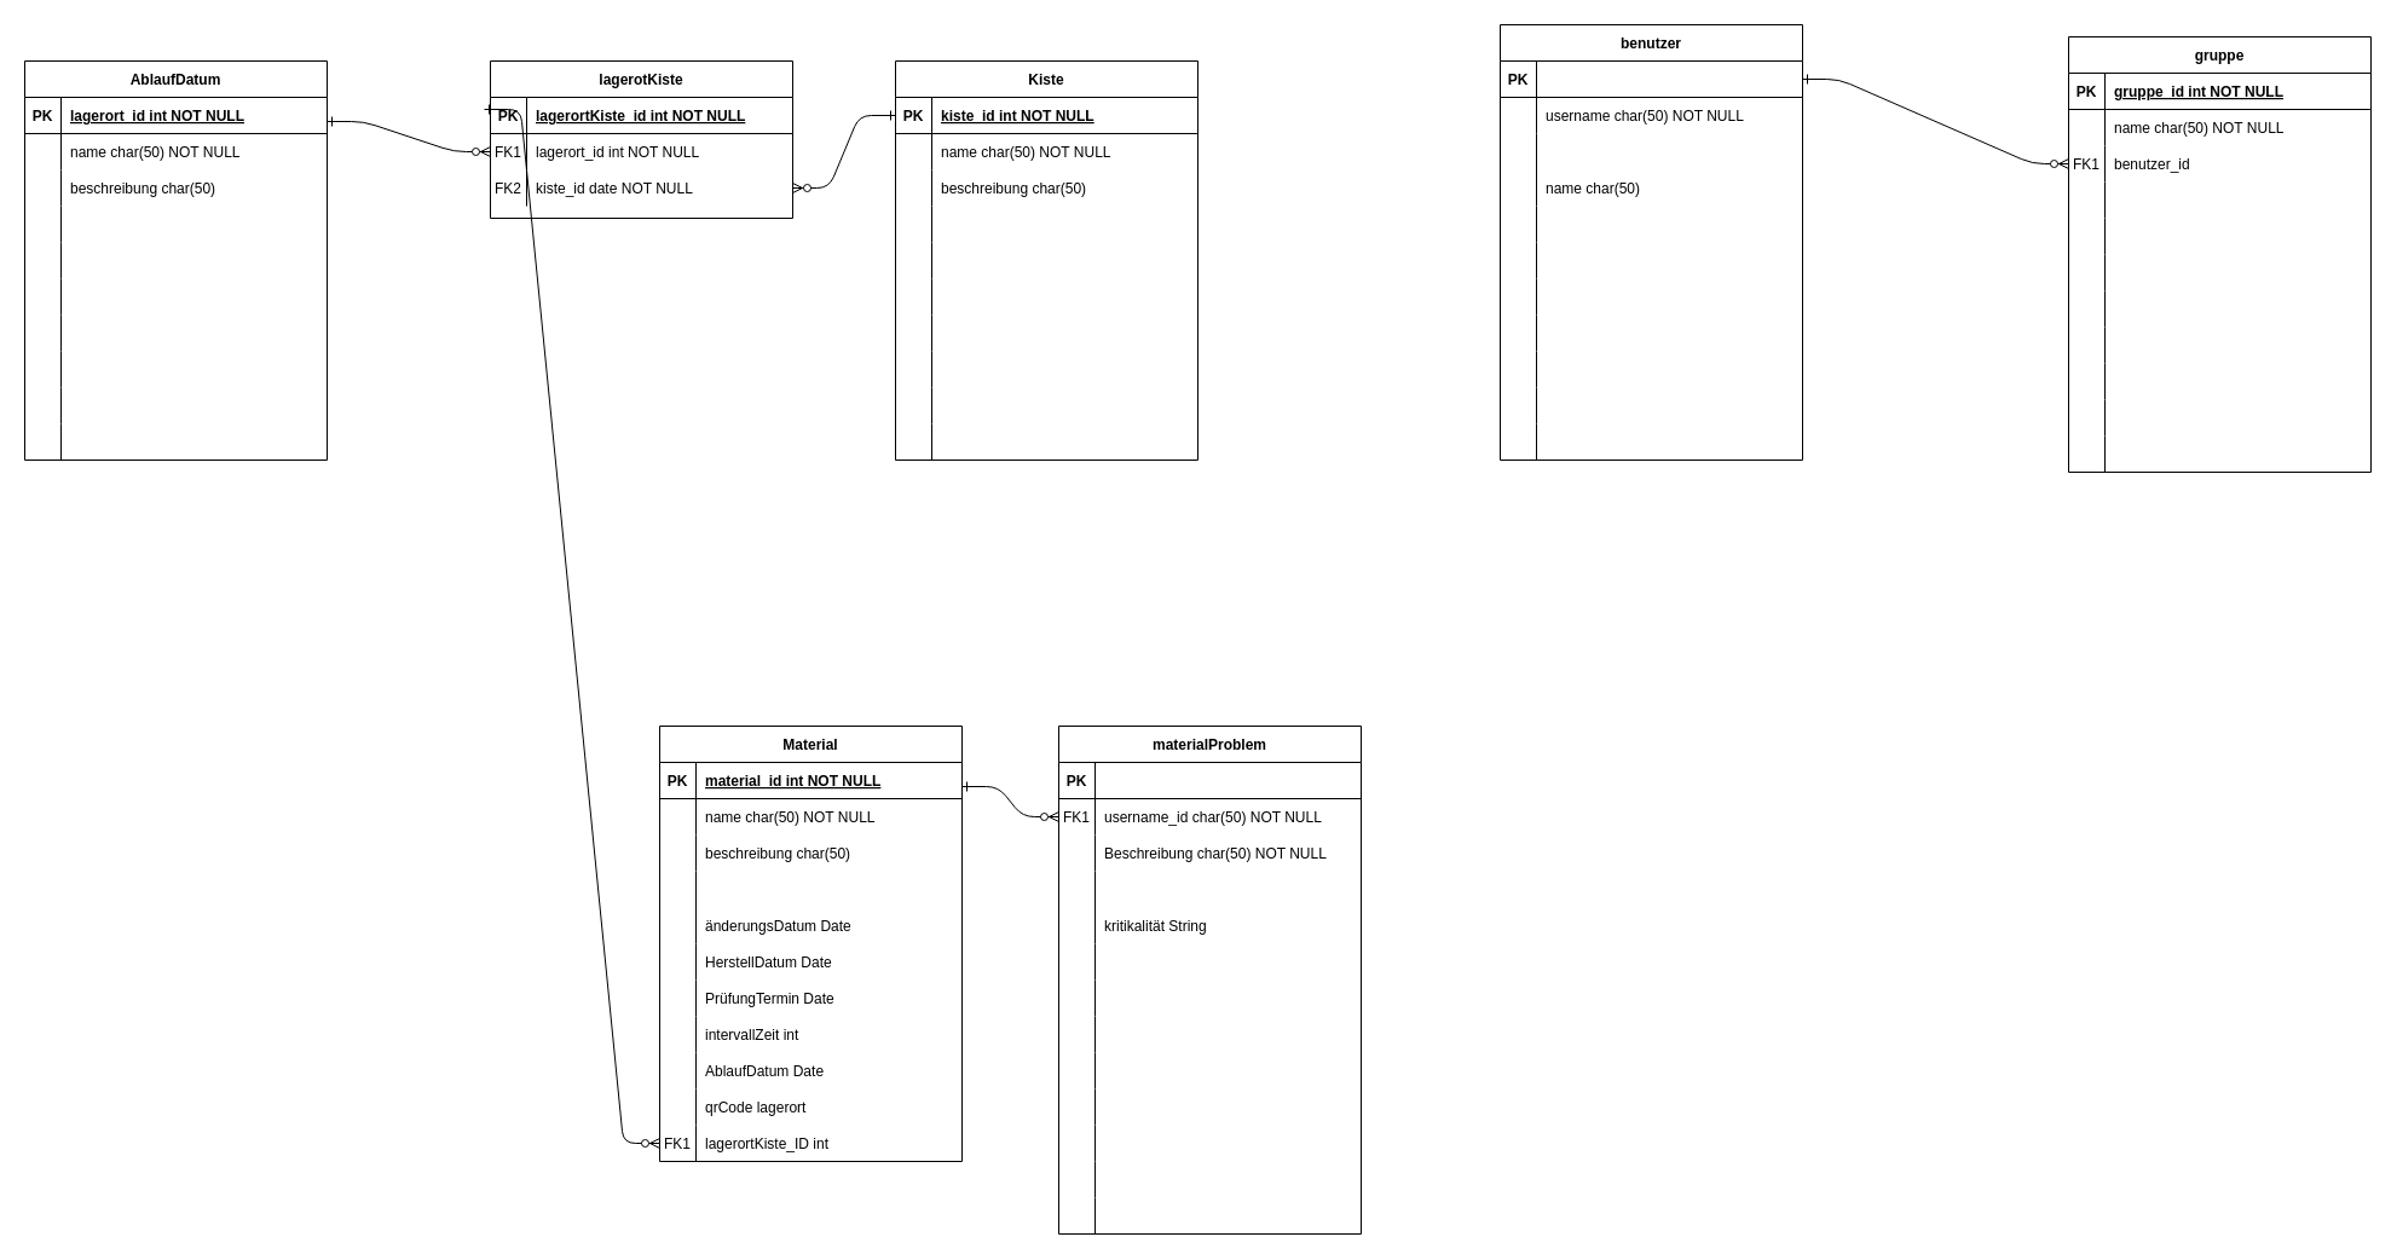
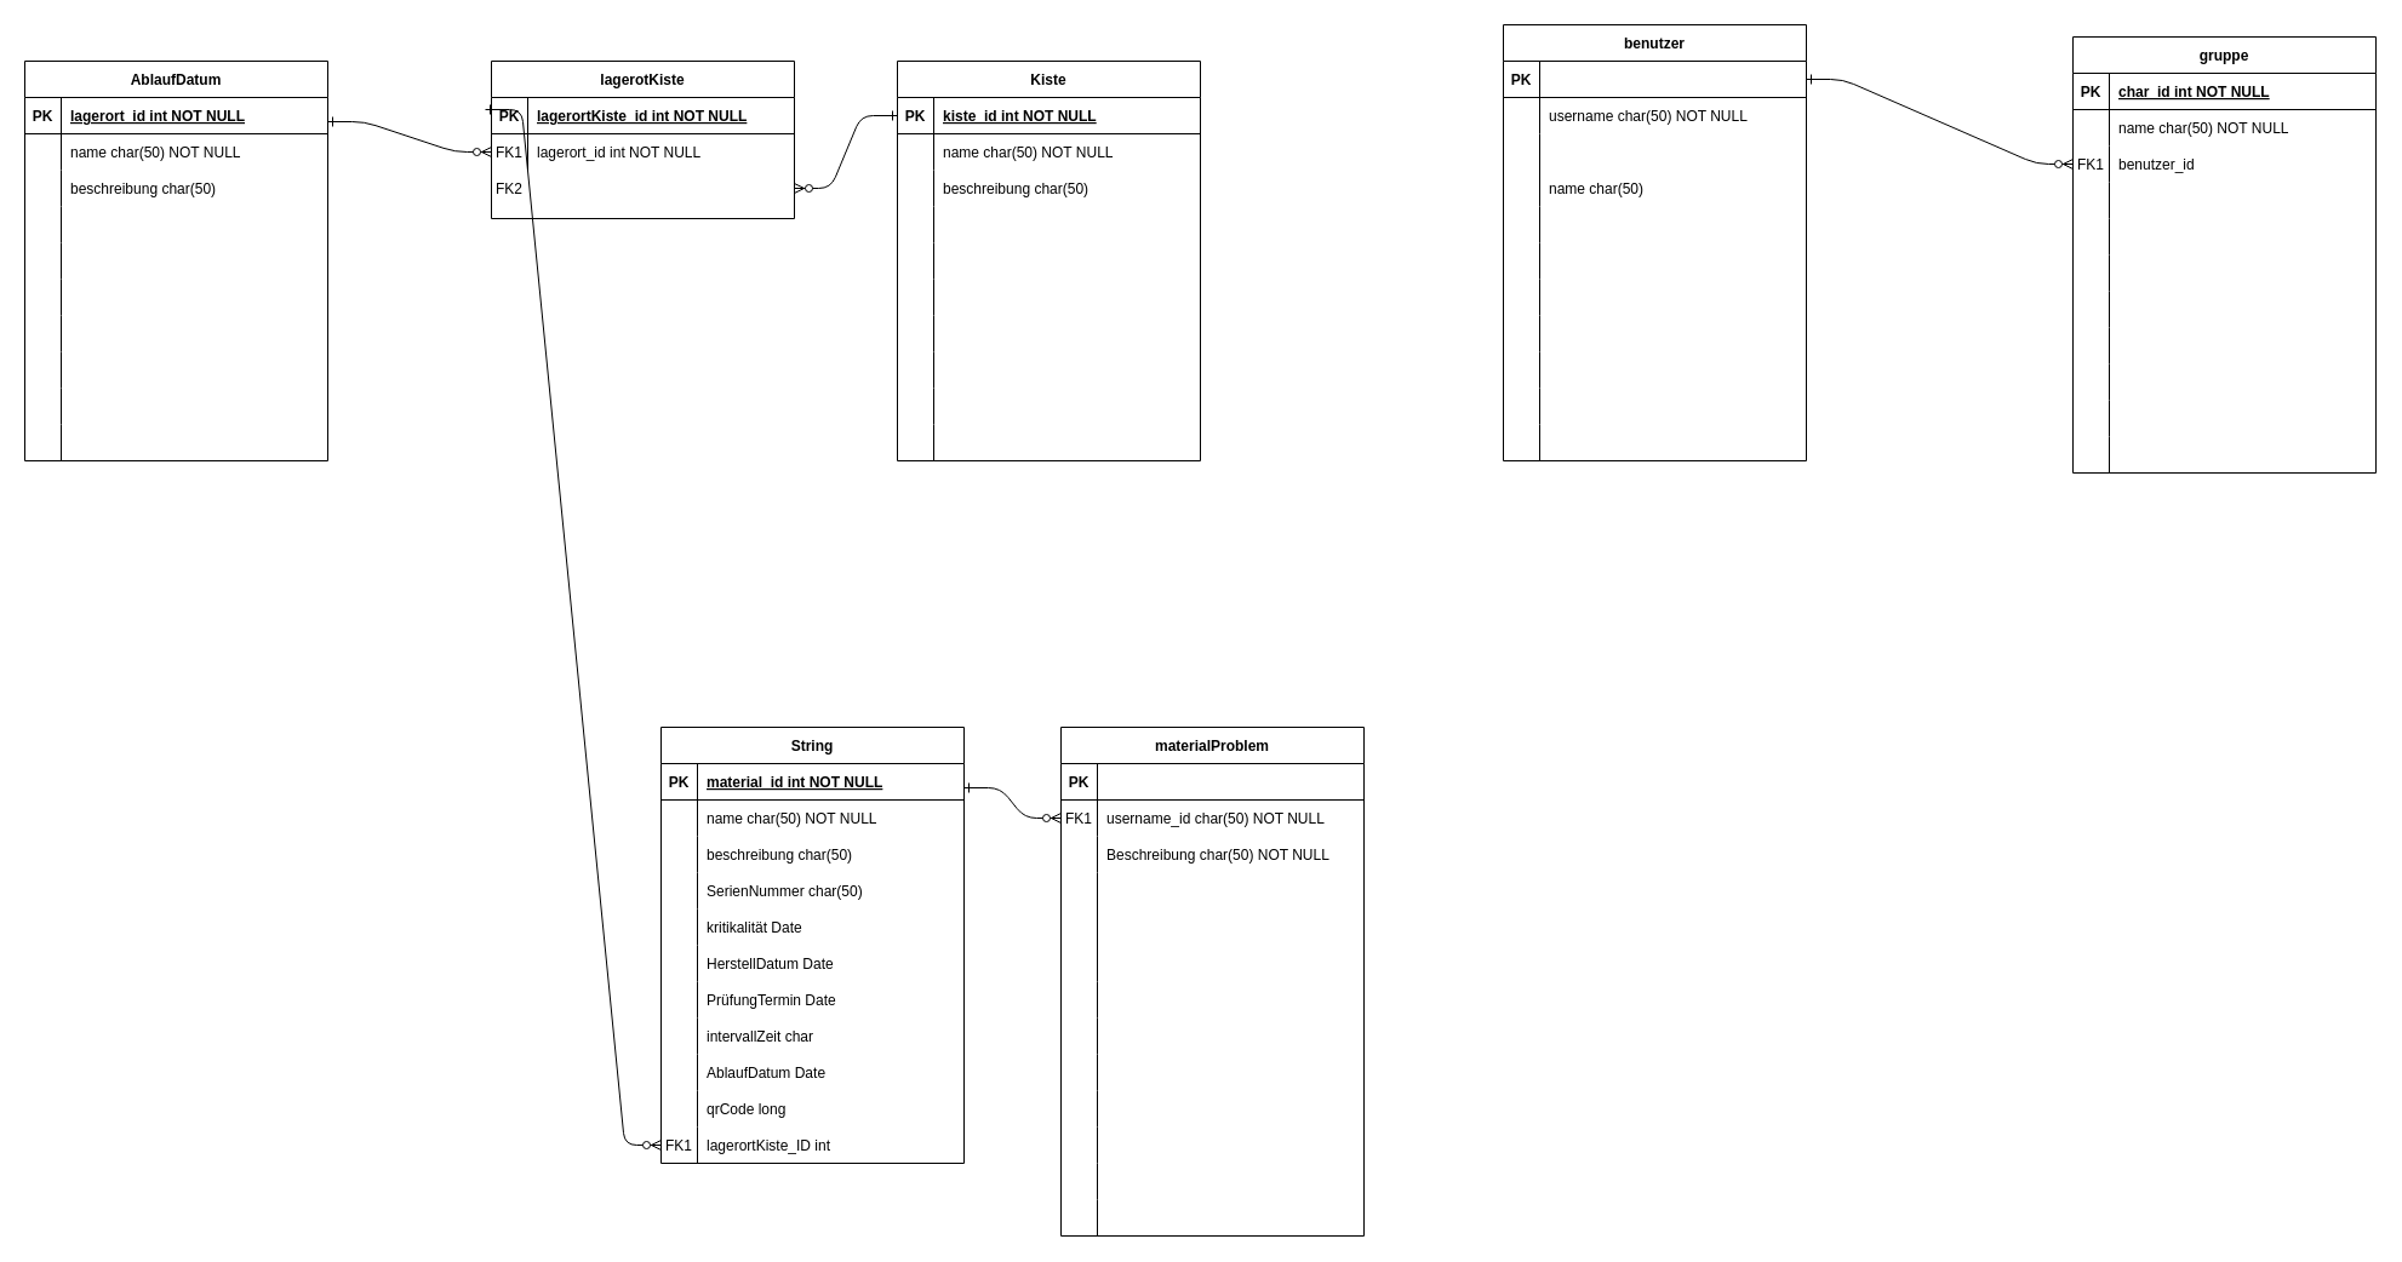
- <mxCell id="185" value="gruppe_id int NOT NULL " style="shape=partialRectangle;overflow=hidden;connectable=0;fillColor=none;top=0;left=0;bottom=0;right=0;align=left;spacingLeft=6;fontStyle=5;" vertex="1" parent="183"><mxGeometry x="30" width="220" height="30" as="geometry"><mxRectangle width="220" height="30" as="alternateBounds" /></mxGeometry></mxCell>
+ <mxCell id="185" value="char_id int NOT NULL " style="shape=partialRectangle;overflow=hidden;connectable=0;fillColor=none;top=0;left=0;bottom=0;right=0;align=left;spacingLeft=6;fontStyle=5;" vertex="1" parent="183"><mxGeometry x="30" width="220" height="30" as="geometry"><mxRectangle width="220" height="30" as="alternateBounds" /></mxGeometry></mxCell>
- <mxCell id="146" value="kiste_id date NOT NULL" style="shape=partialRectangle;overflow=hidden;connectable=0;fillColor=none;top=0;left=0;bottom=0;right=0;align=left;spacingLeft=6;" vertex="1" parent="144"><mxGeometry x="30" width="220" height="30" as="geometry"><mxRectangle width="220" height="30" as="alternateBounds" /></mxGeometry></mxCell>
- <mxCell id="2" value="Material" style="shape=table;startSize=30;container=1;collapsible=1;childLayout=tableLayout;fixedRows=1;rowLines=0;fontStyle=1;align=center;resizeLast=1;" vertex="1" parent="1"><mxGeometry x="545" y="600" width="250" height="360" as="geometry" /></mxCell>
+ <mxCell id="2" value="String" style="shape=table;startSize=30;container=1;collapsible=1;childLayout=tableLayout;fixedRows=1;rowLines=0;fontStyle=1;align=center;resizeLast=1;" vertex="1" parent="1"><mxGeometry x="545" y="600" width="250" height="360" as="geometry" /></mxCell>
+ <mxCell id="14" value="SerienNummer char(50) " style="shape=partialRectangle;overflow=hidden;connectable=0;fillColor=none;top=0;left=0;bottom=0;right=0;align=left;spacingLeft=6;" vertex="1" parent="12"><mxGeometry x="30" width="220" height="30" as="geometry"><mxRectangle width="220" height="30" as="alternateBounds" /></mxGeometry></mxCell>
- <mxCell id="17" value="änderungsDatum Date" style="shape=partialRectangle;overflow=hidden;connectable=0;fillColor=none;top=0;left=0;bottom=0;right=0;align=left;spacingLeft=6;" vertex="1" parent="15"><mxGeometry x="30" width="220" height="30" as="geometry"><mxRectangle width="220" height="30" as="alternateBounds" /></mxGeometry></mxCell>
+ <mxCell id="17" value="kritikalität Date" style="shape=partialRectangle;overflow=hidden;connectable=0;fillColor=none;top=0;left=0;bottom=0;right=0;align=left;spacingLeft=6;" vertex="1" parent="15"><mxGeometry x="30" width="220" height="30" as="geometry"><mxRectangle width="220" height="30" as="alternateBounds" /></mxGeometry></mxCell>
- <mxCell id="49" value="kritikalität String" style="shape=partialRectangle;overflow=hidden;connectable=0;fillColor=none;top=0;left=0;bottom=0;right=0;align=left;spacingLeft=6;" vertex="1" parent="47"><mxGeometry x="30" width="220" height="30" as="geometry"><mxRectangle width="220" height="30" as="alternateBounds" /></mxGeometry></mxCell>
- <mxCell id="26" value="intervallZeit int " style="shape=partialRectangle;overflow=hidden;connectable=0;fillColor=none;top=0;left=0;bottom=0;right=0;align=left;spacingLeft=6;" vertex="1" parent="24"><mxGeometry x="30" width="220" height="30" as="geometry"><mxRectangle width="220" height="30" as="alternateBounds" /></mxGeometry></mxCell>
+ <mxCell id="26" value="intervallZeit char " style="shape=partialRectangle;overflow=hidden;connectable=0;fillColor=none;top=0;left=0;bottom=0;right=0;align=left;spacingLeft=6;" vertex="1" parent="24"><mxGeometry x="30" width="220" height="30" as="geometry"><mxRectangle width="220" height="30" as="alternateBounds" /></mxGeometry></mxCell>
- <mxCell id="32" value="qrCode lagerort" style="shape=partialRectangle;overflow=hidden;connectable=0;fillColor=none;top=0;left=0;bottom=0;right=0;align=left;spacingLeft=6;" vertex="1" parent="30"><mxGeometry x="30" width="220" height="30" as="geometry"><mxRectangle width="220" height="30" as="alternateBounds" /></mxGeometry></mxCell>
+ <mxCell id="32" value="qrCode long" style="shape=partialRectangle;overflow=hidden;connectable=0;fillColor=none;top=0;left=0;bottom=0;right=0;align=left;spacingLeft=6;" vertex="1" parent="30"><mxGeometry x="30" width="220" height="30" as="geometry"><mxRectangle width="220" height="30" as="alternateBounds" /></mxGeometry></mxCell>
